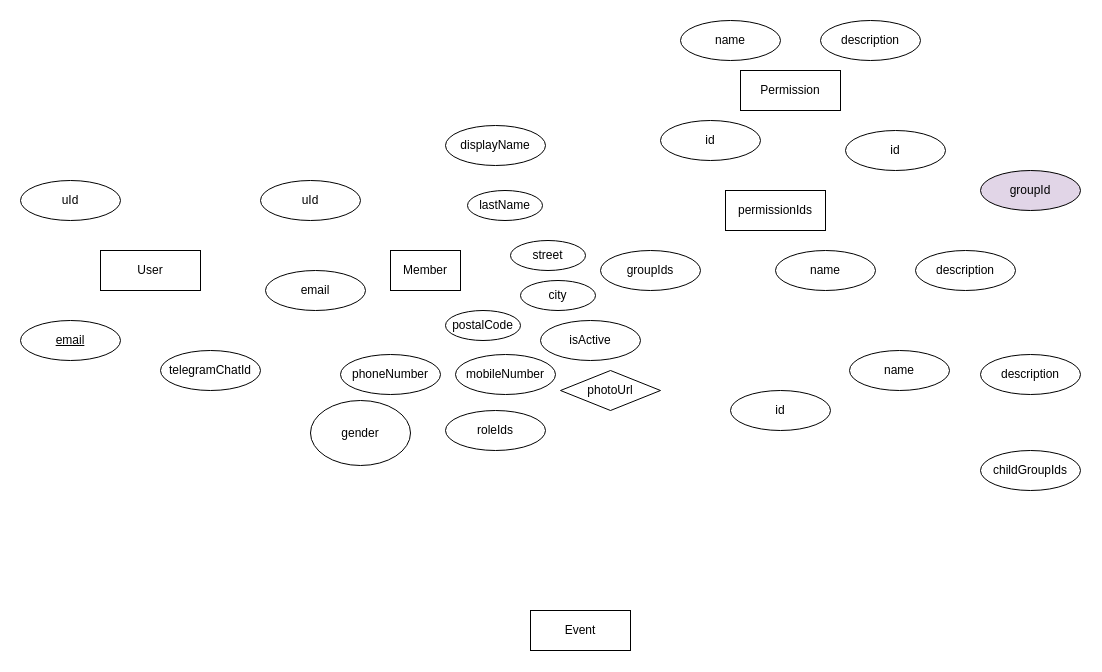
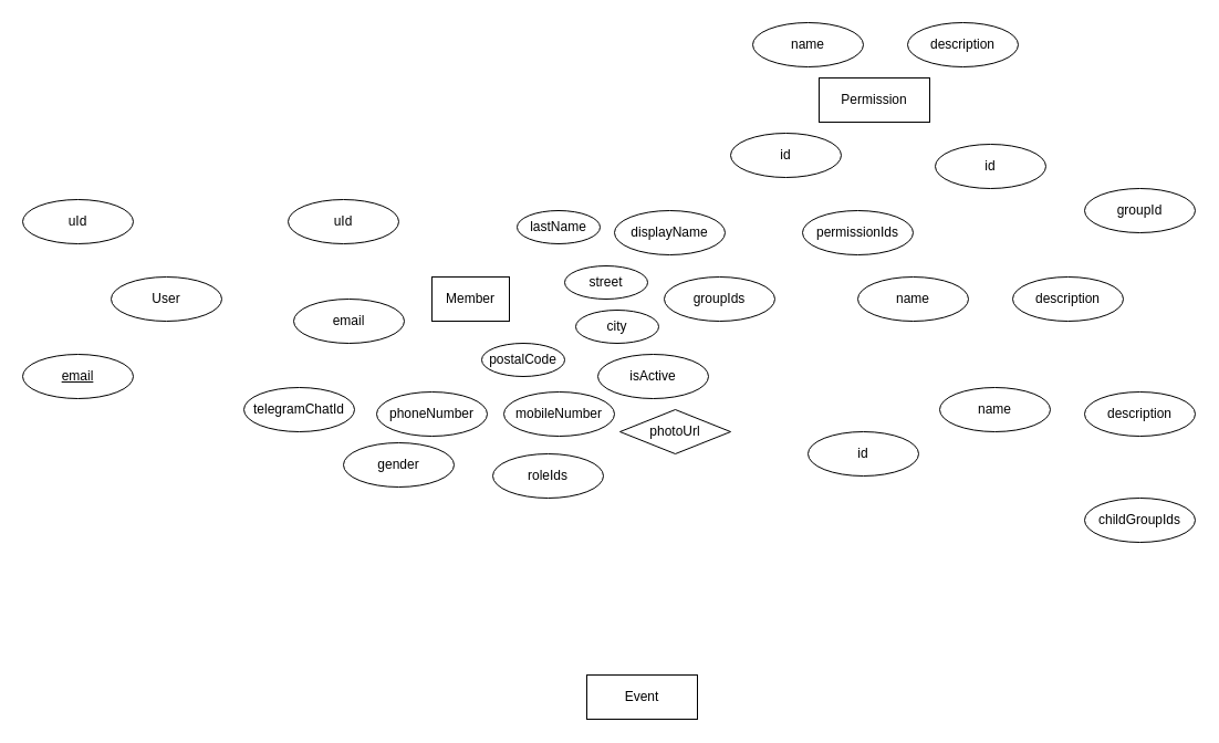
- <mxCell id="16" value="displayName" style="ellipse;whiteSpace=wrap;html=1;align=center;" vertex="1" parent="1"><mxGeometry x="445" y="125" width="100" height="40" as="geometry" /></mxCell>
+ <mxCell id="16" value="displayName" style="ellipse;whiteSpace=wrap;html=1;align=center;" vertex="1" parent="1"><mxGeometry x="555" y="190" width="100" height="40" as="geometry" /></mxCell>
- <mxCell id="33" value="groupId" style="ellipse;whiteSpace=wrap;html=1;align=center;fillColor=#e1d5e7;" vertex="1" parent="1"><mxGeometry x="980" y="170" width="100" height="40" as="geometry" /></mxCell>
+ <mxCell id="33" value="groupId" style="ellipse;whiteSpace=wrap;html=1;align=center;" vertex="1" parent="1"><mxGeometry x="980" y="170" width="100" height="40" as="geometry" /></mxCell>
- <mxCell id="23" value="permissionIds" style="whiteSpace=wrap;html=1;align=center;rounded=0;" vertex="1" parent="1"><mxGeometry x="725" y="190" width="100" height="40" as="geometry" /></mxCell>
+ <mxCell id="23" value="permissionIds" style="ellipse;whiteSpace=wrap;html=1;align=center;" vertex="1" parent="1"><mxGeometry x="725" y="190" width="100" height="40" as="geometry" /></mxCell>
- <mxCell id="2" value="User&lt;br&gt;" style="whiteSpace=wrap;html=1;align=center;" vertex="1" parent="1"><mxGeometry x="100" y="250" width="100" height="40" as="geometry" /></mxCell>
+ <mxCell id="2" value="User&lt;br&gt;" style="ellipse;whiteSpace=wrap;html=1;align=center;" vertex="1" parent="1"><mxGeometry x="100" y="250" width="100" height="40" as="geometry" /></mxCell>
- <mxCell id="10" value="postalCode" style="ellipse;whiteSpace=wrap;html=1;align=center;" vertex="1" parent="1"><mxGeometry x="445" y="310" width="75" height="30" as="geometry" /></mxCell>
+ <mxCell id="10" value="postalCode" style="ellipse;whiteSpace=wrap;html=1;align=center;" vertex="1" parent="1"><mxGeometry x="435" y="310" width="75" height="30" as="geometry" /></mxCell>
- <mxCell id="15" value="telegramChatId" style="ellipse;whiteSpace=wrap;html=1;align=center;" vertex="1" parent="1"><mxGeometry x="160" y="350" width="100" height="40" as="geometry" /></mxCell>
+ <mxCell id="15" value="telegramChatId" style="ellipse;whiteSpace=wrap;html=1;align=center;" vertex="1" parent="1"><mxGeometry x="220" y="350" width="100" height="40" as="geometry" /></mxCell>
- <mxCell id="18" value="gender" style="ellipse;whiteSpace=wrap;html=1;align=center;" vertex="1" parent="1"><mxGeometry x="310" y="400" width="100" height="65" as="geometry" /></mxCell>
+ <mxCell id="18" value="gender" style="ellipse;whiteSpace=wrap;html=1;align=center;" vertex="1" parent="1"><mxGeometry x="310" y="400" width="100" height="40" as="geometry" /></mxCell>
